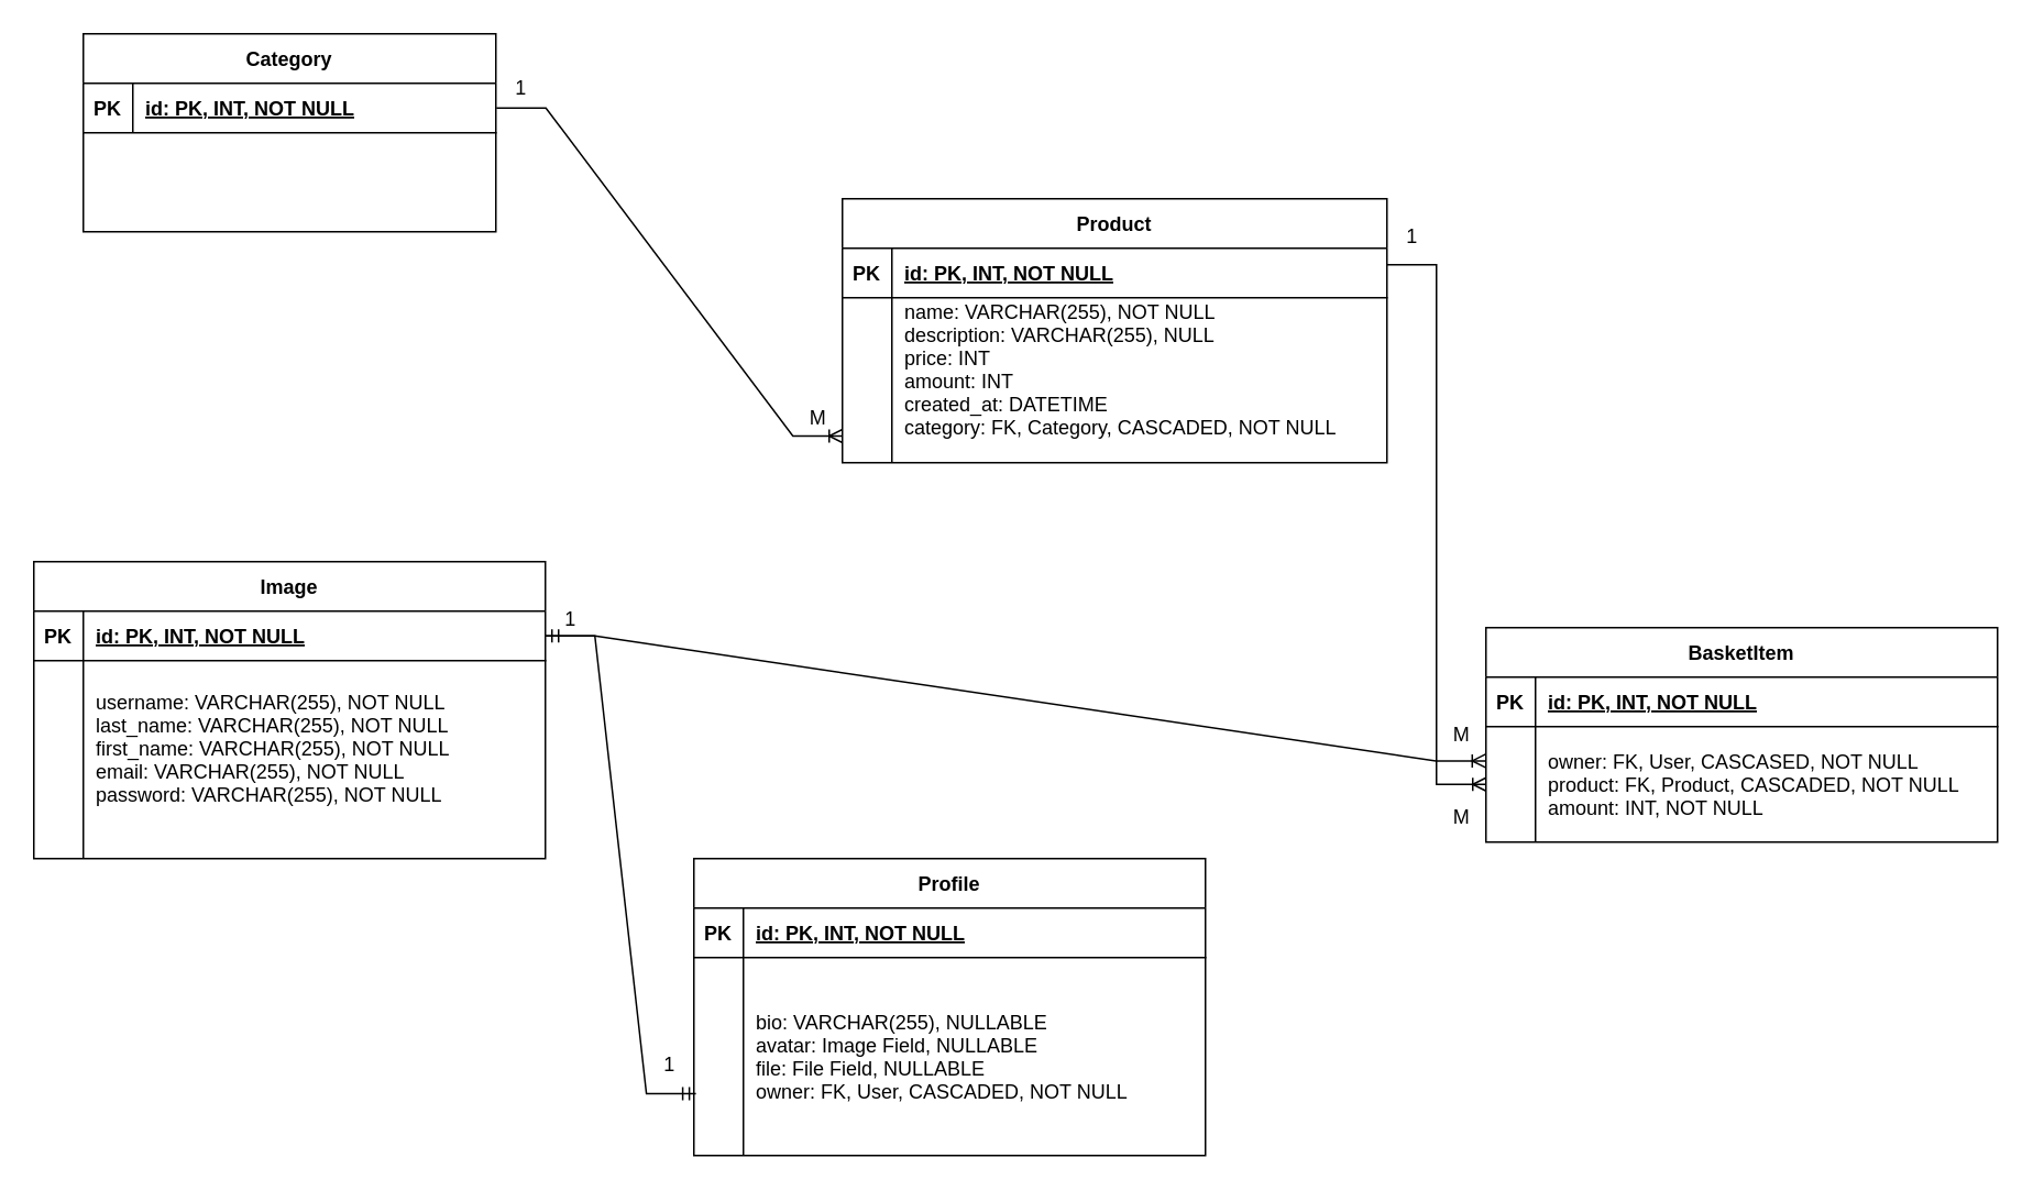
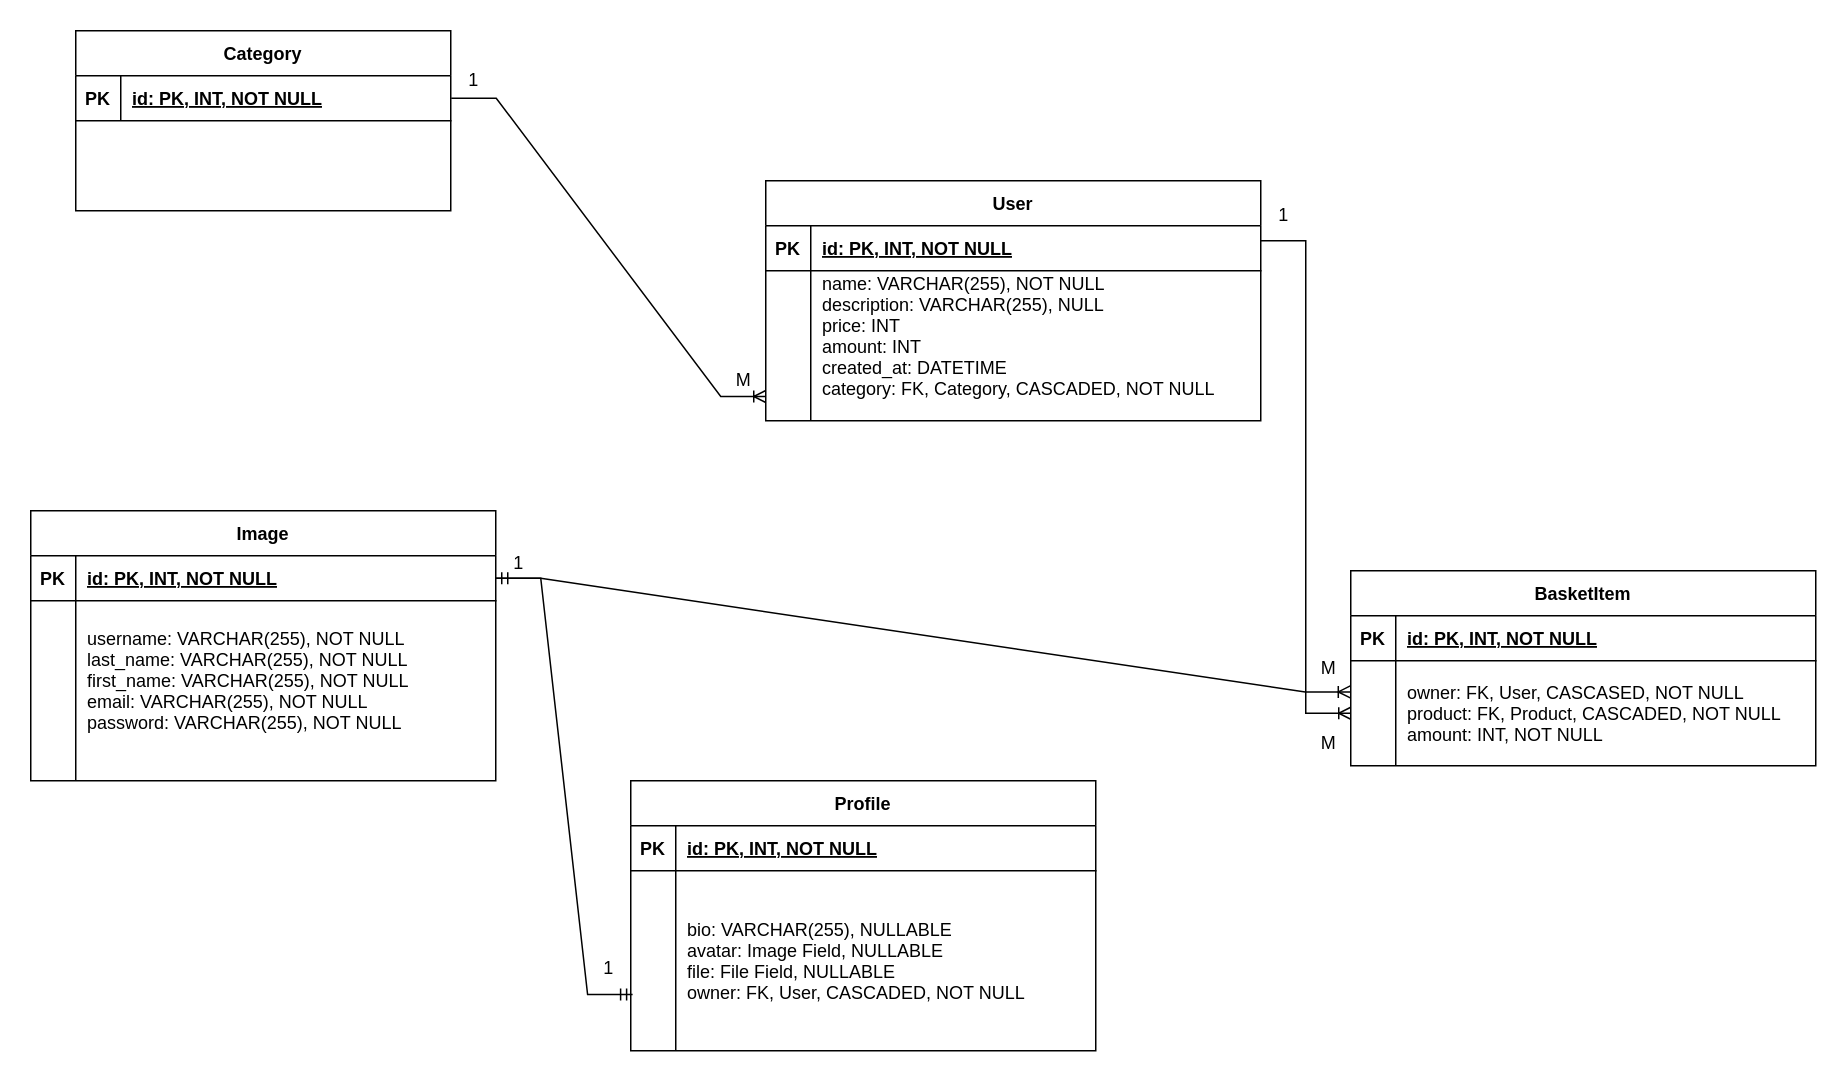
- <mxCell id="8" value="Product" style="shape=table;startSize=30;container=1;collapsible=1;childLayout=tableLayout;fixedRows=1;rowLines=0;fontStyle=1;align=center;resizeLast=1;" vertex="1" parent="1"><mxGeometry x="510" y="120" width="330" height="160.0" as="geometry" /></mxCell>
+ <mxCell id="8" value="User" style="shape=table;startSize=30;container=1;collapsible=1;childLayout=tableLayout;fixedRows=1;rowLines=0;fontStyle=1;align=center;resizeLast=1;" vertex="1" parent="1"><mxGeometry x="510" y="120" width="330" height="160.0" as="geometry" /></mxCell>
